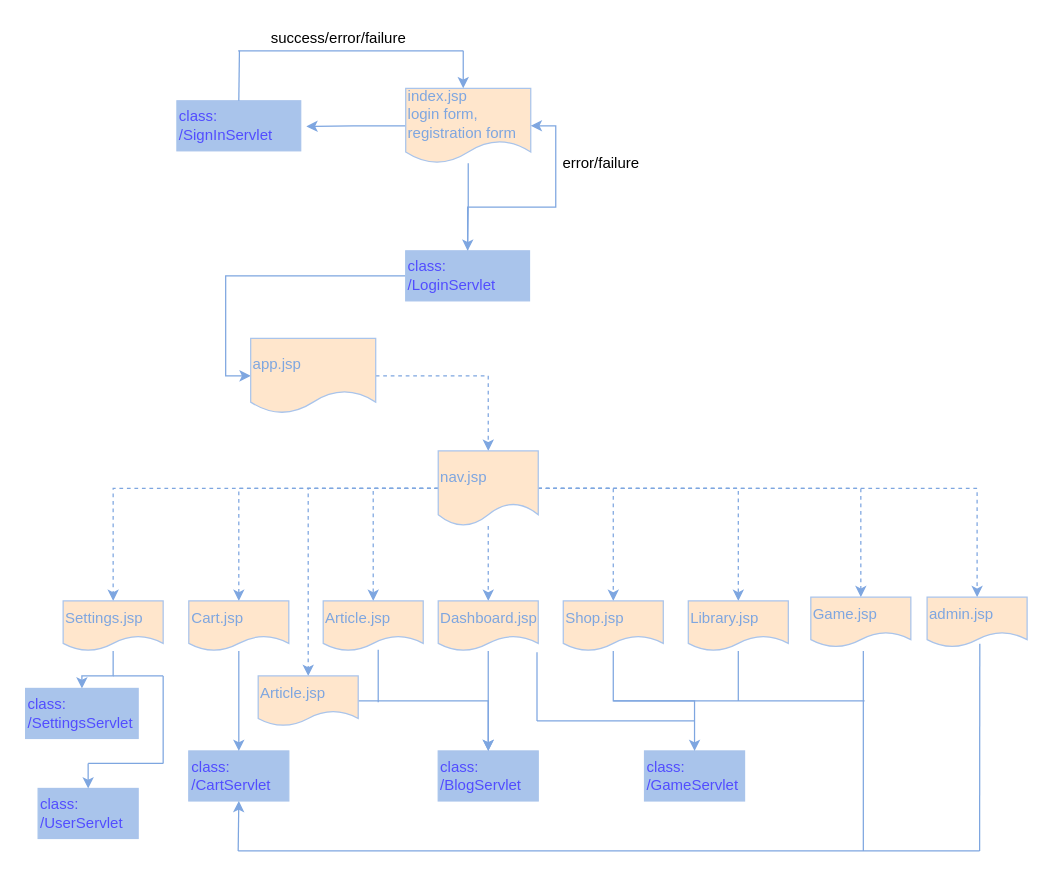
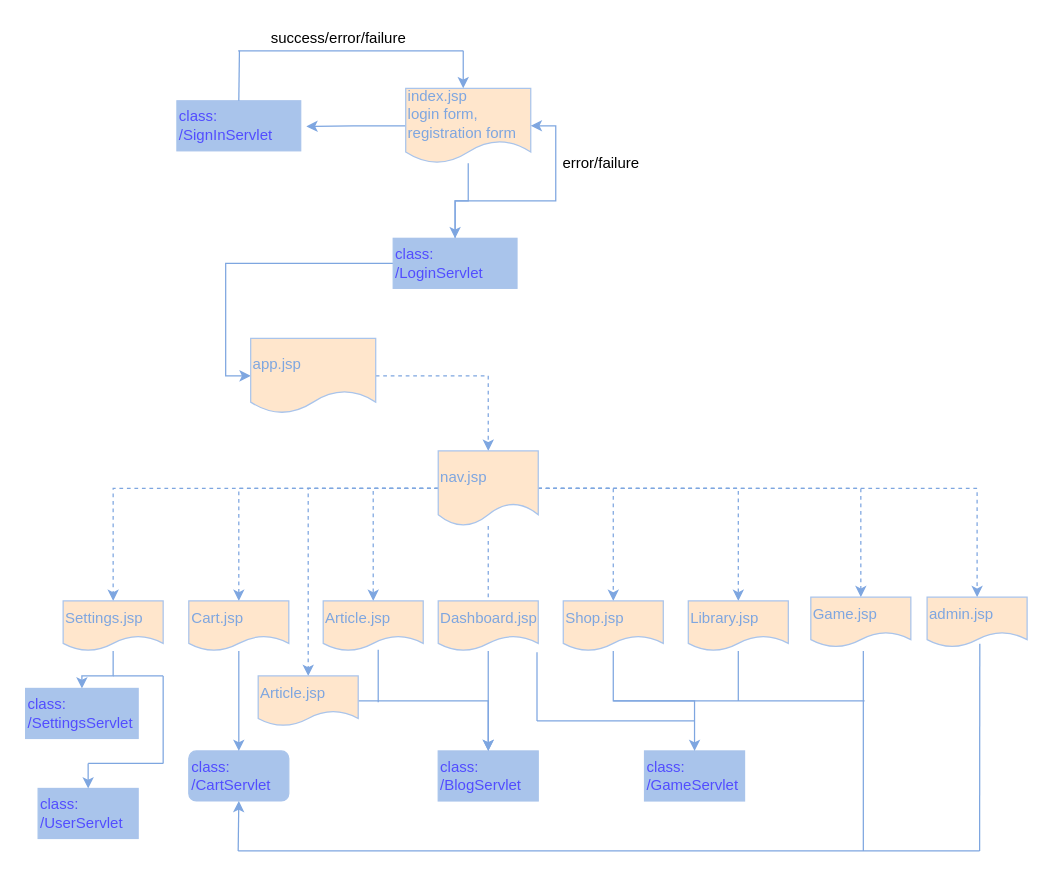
- <mxCell id="7" value="&lt;font color=&quot;#524dff&quot;&gt;class: /LoginServlet&lt;/font&gt;" style="rounded=0;whiteSpace=wrap;html=1;align=left;strokeColor=#A9C4EB;fillColor=#A9C4EB;" parent="1" vertex="1"><mxGeometry x="324" y="200" width="99" height="40" as="geometry" /></mxCell>
+ <mxCell id="7" value="&lt;font color=&quot;#524dff&quot;&gt;class: /LoginServlet&lt;/font&gt;" style="rounded=0;whiteSpace=wrap;html=1;align=left;strokeColor=#A9C4EB;fillColor=#A9C4EB;" parent="1" vertex="1"><mxGeometry x="314" y="190" width="99" height="40" as="geometry" /></mxCell>
- <mxCell id="20" style="edgeStyle=orthogonalEdgeStyle;rounded=0;orthogonalLoop=1;jettySize=auto;html=1;entryX=0.5;entryY=0;entryDx=0;entryDy=0;dashed=1;strokeColor=#7EA6E0;" parent="1" source="29" target="31" edge="1"><mxGeometry relative="1" as="geometry" /></mxCell>
+ <mxCell id="20" style="edgeStyle=orthogonalEdgeStyle;rounded=0;orthogonalLoop=1;jettySize=auto;html=1;entryX=0.5;entryY=0;entryDx=0;entryDy=0;dashed=1;strokeColor=#7EA6E0;endArrow=none;" parent="1" source="29" target="31" edge="1"><mxGeometry relative="1" as="geometry" /></mxCell>
- <mxCell id="17" value="&lt;font color=&quot;#524dff&quot;&gt;class: /CartServlet&lt;/font&gt;" style="rounded=0;whiteSpace=wrap;html=1;align=left;strokeColor=#A9C4EB;fillColor=#A9C4EB;" parent="1" vertex="1"><mxGeometry x="150.5" y="600" width="80" height="40" as="geometry" /></mxCell>
+ <mxCell id="17" value="&lt;font color=&quot;#524dff&quot;&gt;class: /CartServlet&lt;/font&gt;" style="whiteSpace=wrap;html=1;align=left;strokeColor=#A9C4EB;fillColor=#A9C4EB;rounded=1;" parent="1" vertex="1"><mxGeometry x="150.5" y="600" width="80" height="40" as="geometry" /></mxCell>
